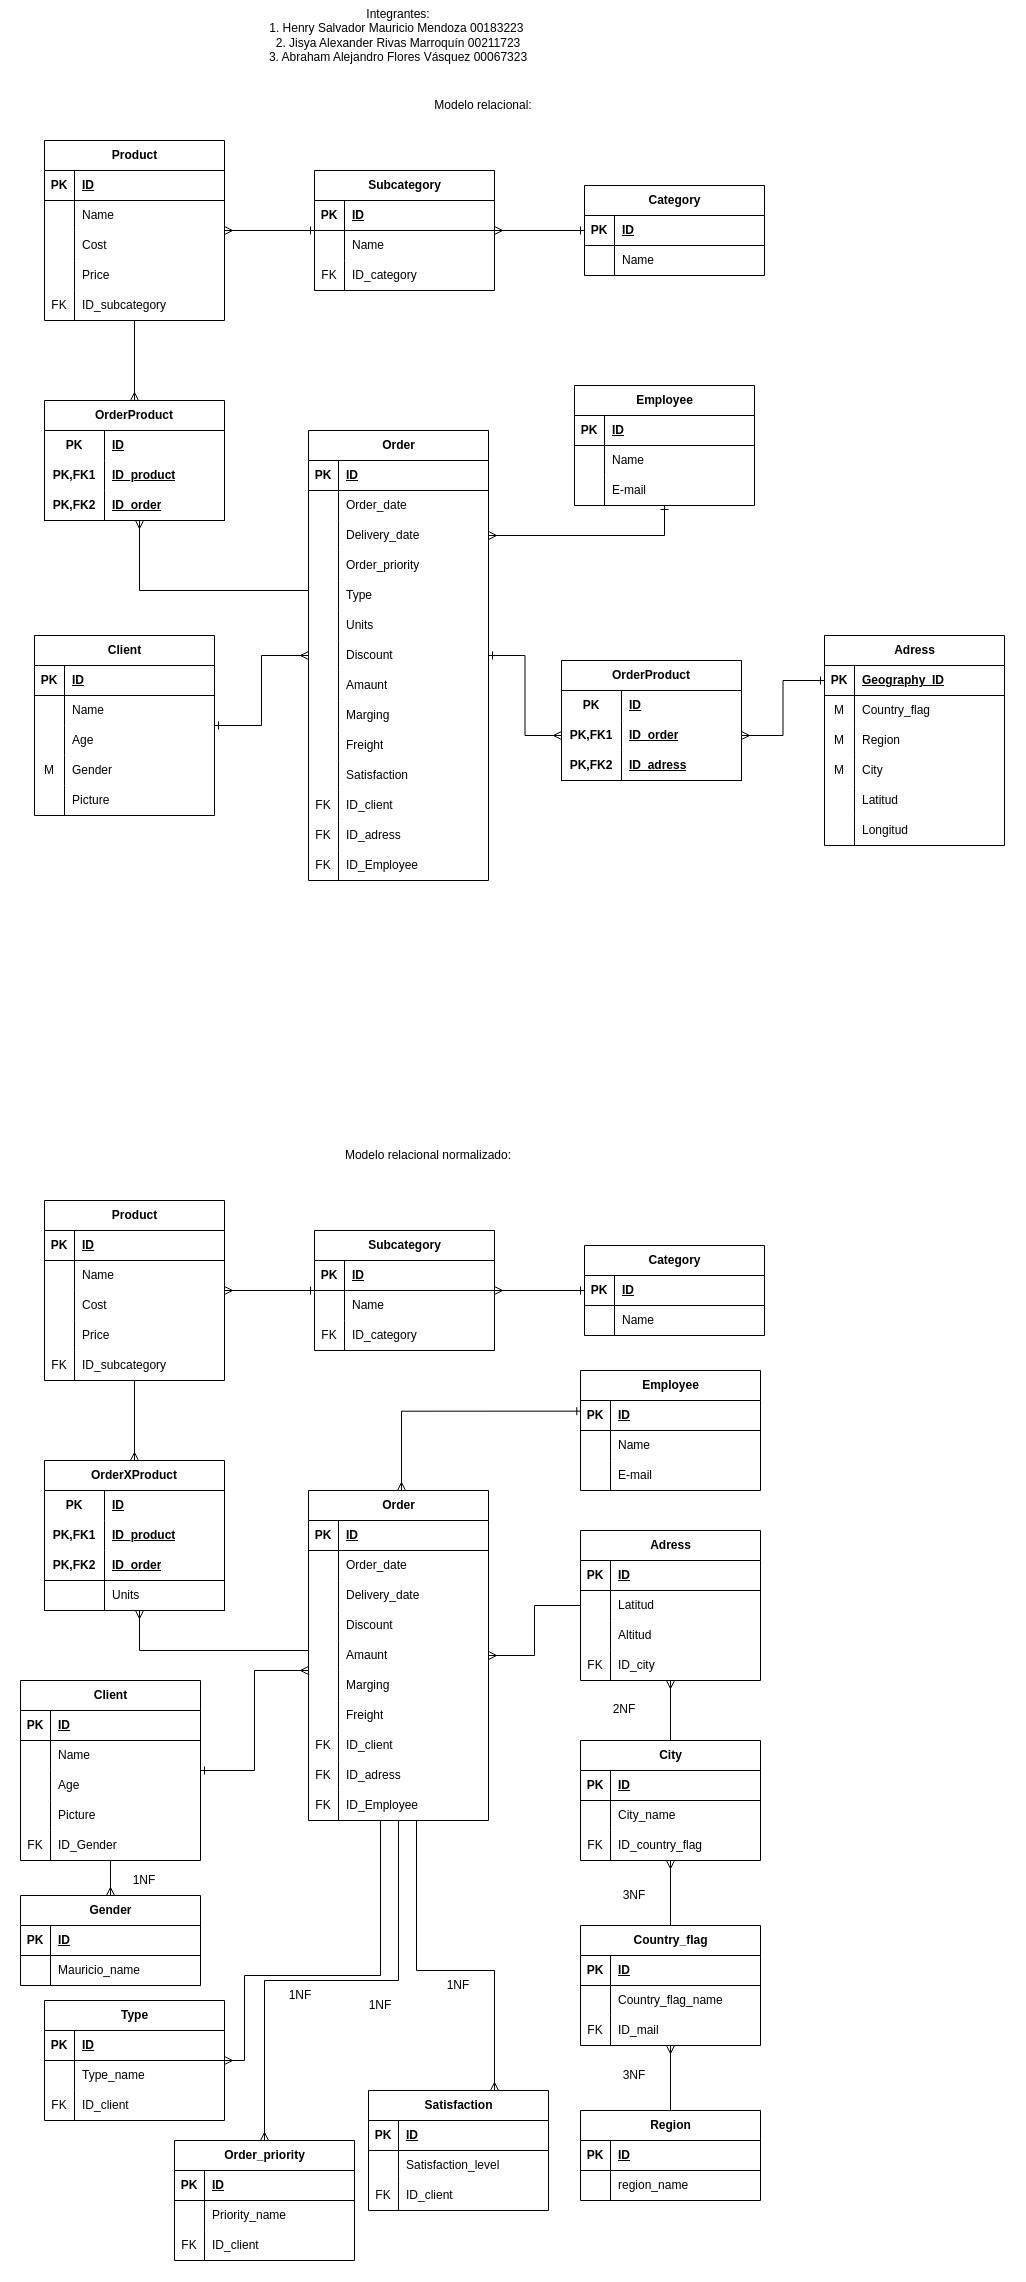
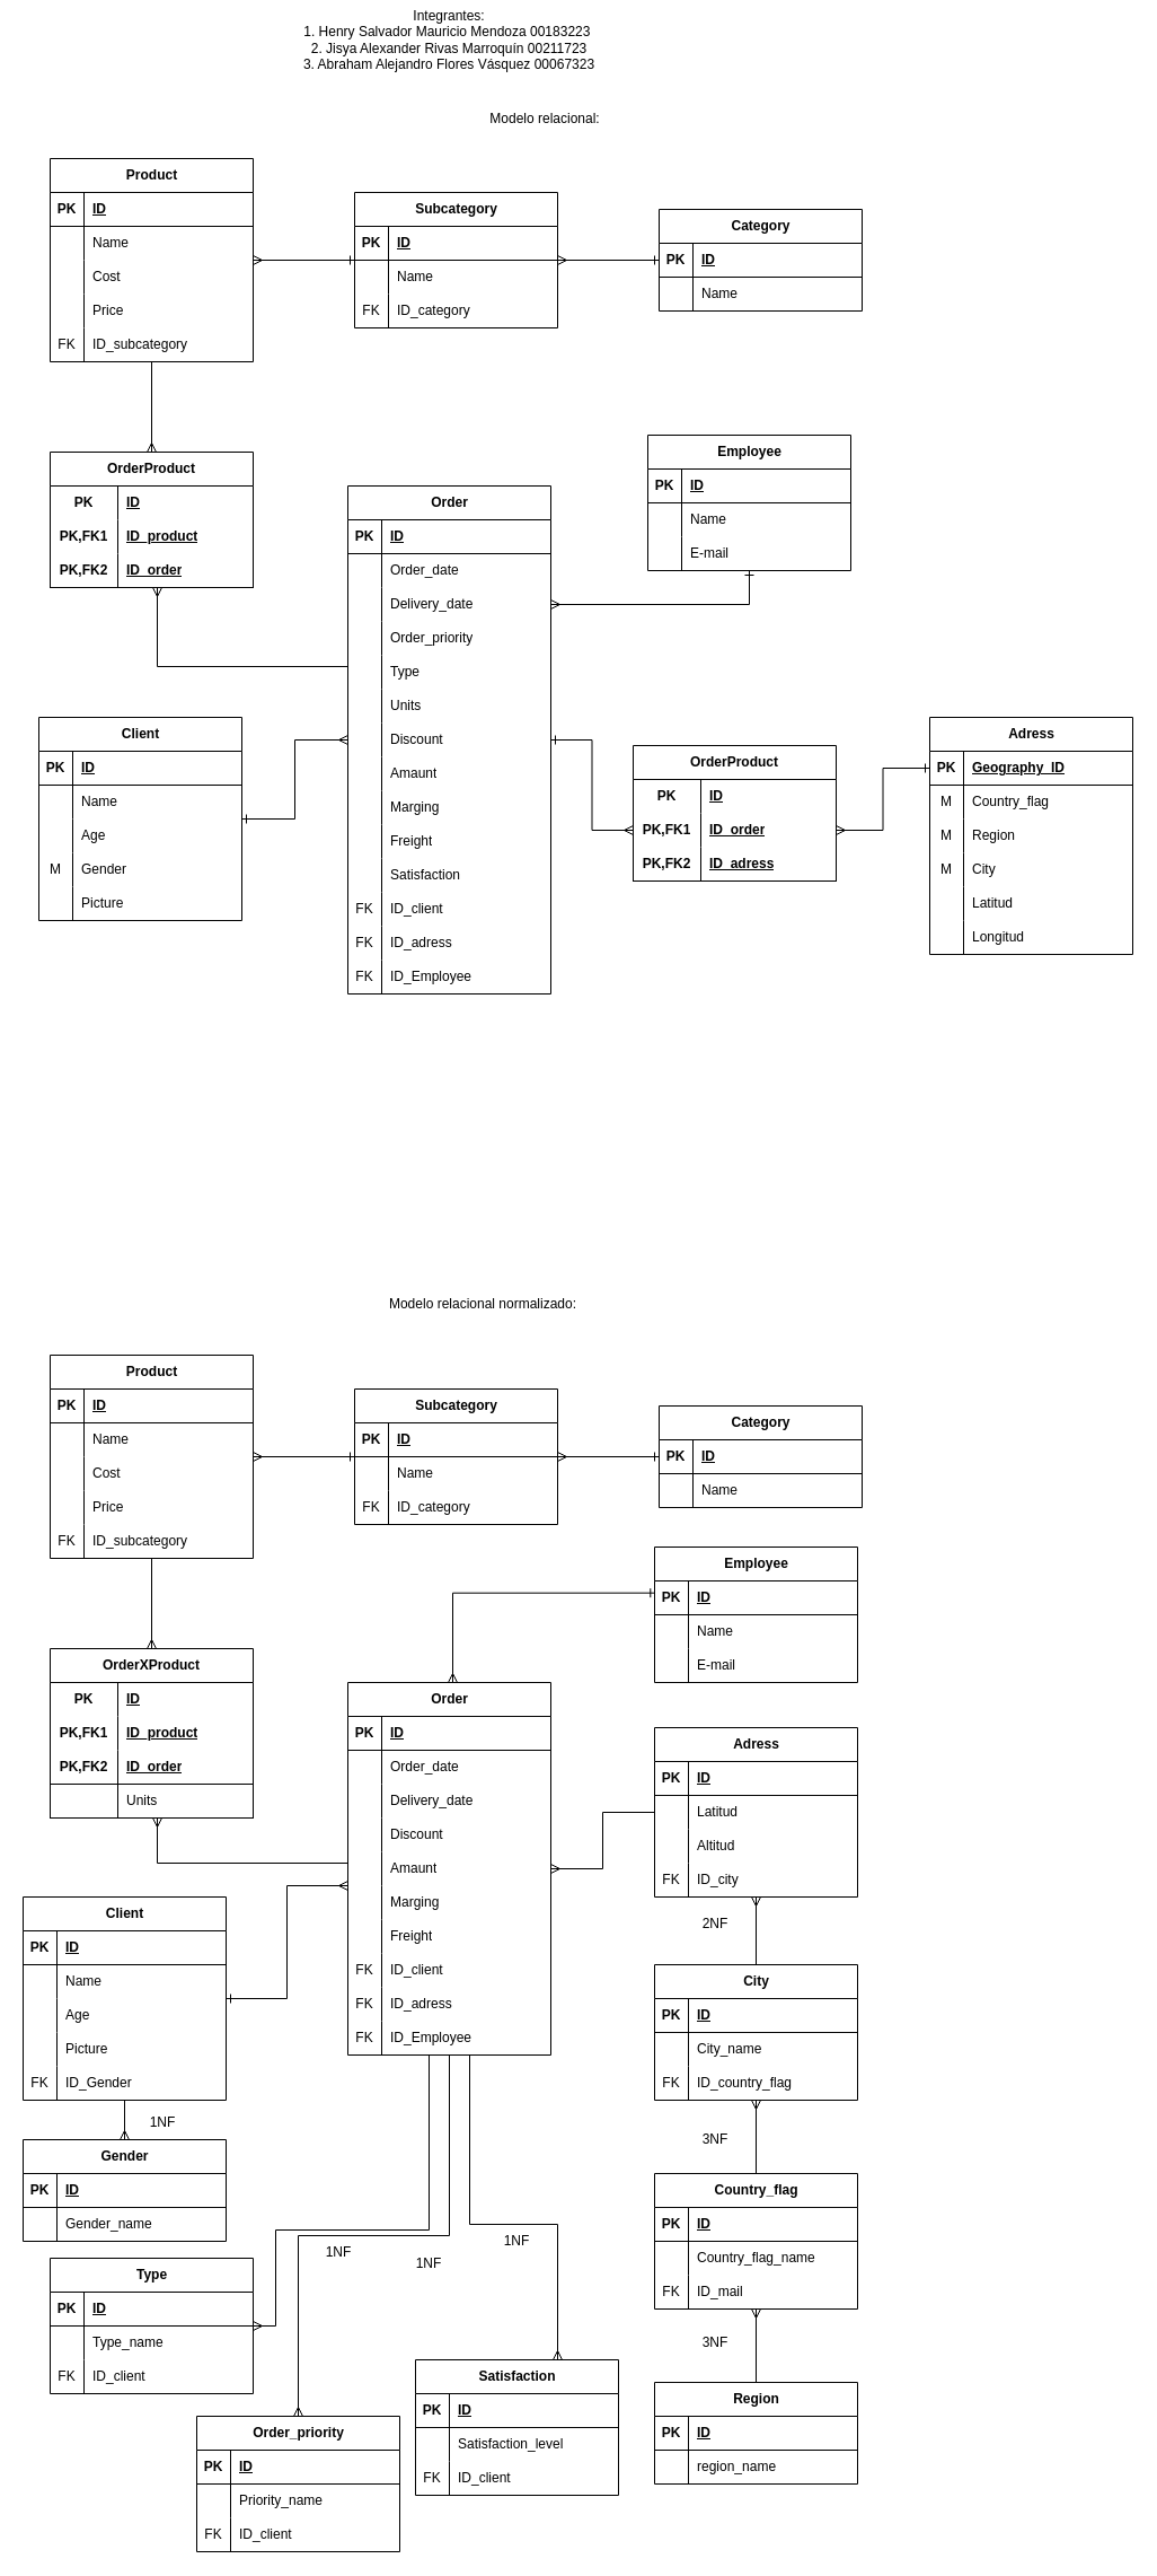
- <mxCell id="342" value="2NF" style="text;html=1;align=center;verticalAlign=middle;whiteSpace=wrap;rounded=0;" parent="1" vertex="1"><mxGeometry x="594" y="1694" width="60" height="30" as="geometry" /></mxCell>
+ <mxCell id="342" value="2NF" style="text;html=1;align=center;verticalAlign=middle;whiteSpace=wrap;rounded=0;" parent="1" vertex="1"><mxGeometry x="604" y="1689" width="60" height="30" as="geometry" /></mxCell>
- <mxCell id="260" value="Mauricio_name" style="shape=partialRectangle;connectable=0;fillColor=none;top=0;left=0;bottom=0;right=0;align=left;spacingLeft=6;overflow=hidden;whiteSpace=wrap;html=1;" parent="258" vertex="1"><mxGeometry x="30" width="150" height="30" as="geometry"><mxRectangle width="150" height="30" as="alternateBounds" /></mxGeometry></mxCell>
+ <mxCell id="260" value="Gender_name" style="shape=partialRectangle;connectable=0;fillColor=none;top=0;left=0;bottom=0;right=0;align=left;spacingLeft=6;overflow=hidden;whiteSpace=wrap;html=1;" parent="258" vertex="1"><mxGeometry x="30" width="150" height="30" as="geometry"><mxRectangle width="150" height="30" as="alternateBounds" /></mxGeometry></mxCell>
